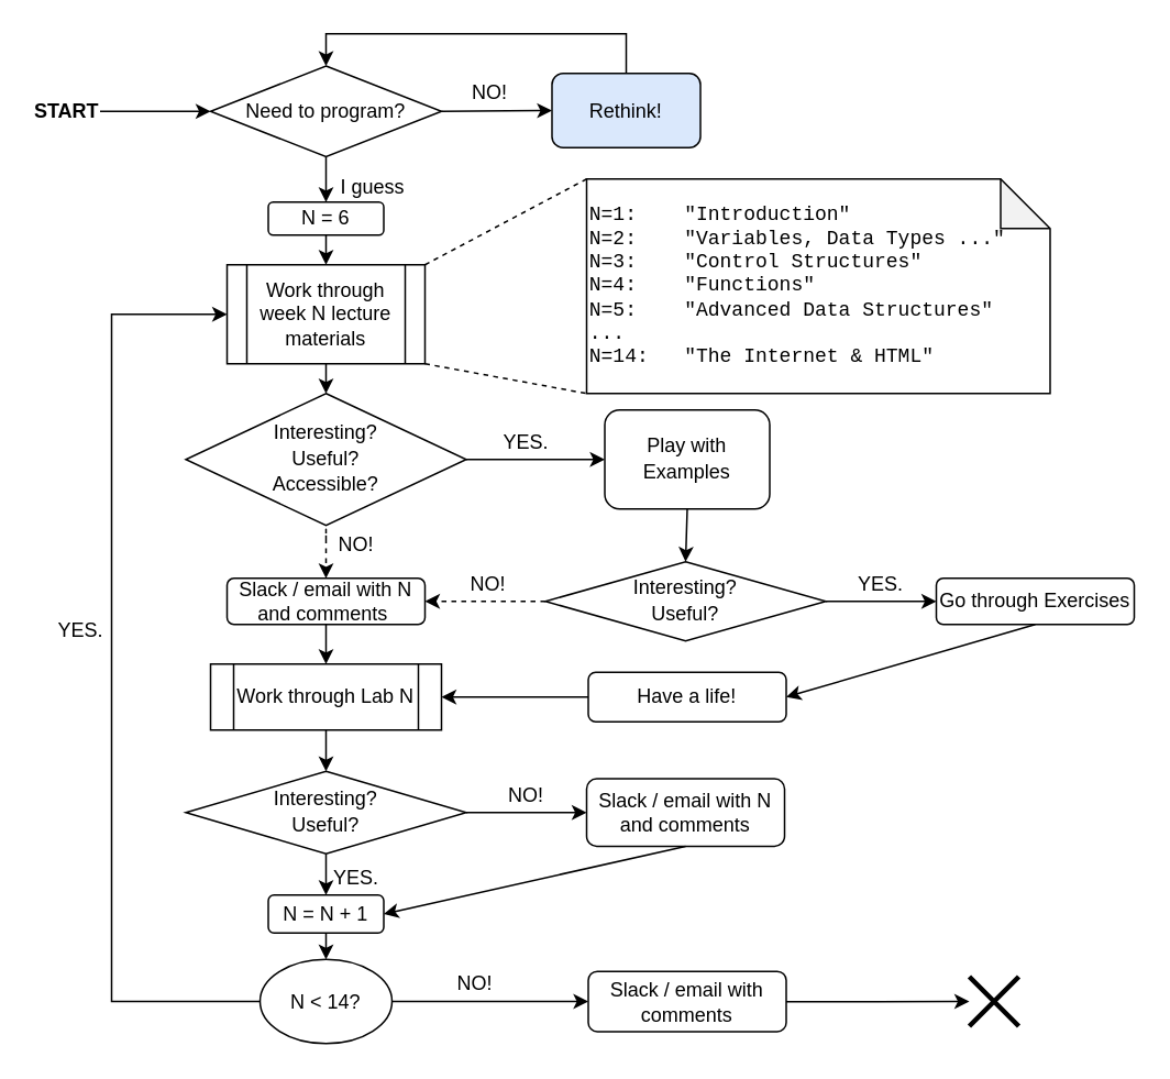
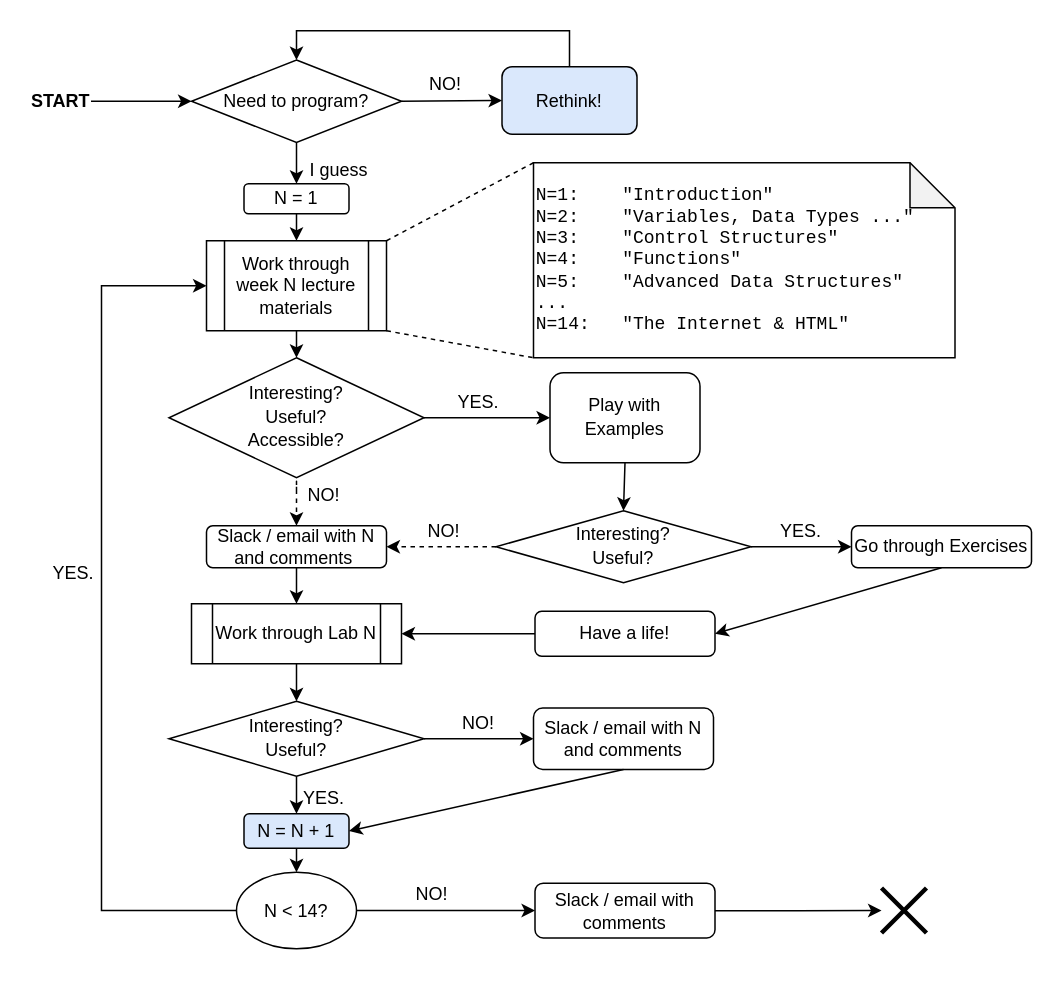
- <mxCell id="9" value="N = 6" style="rounded=1;whiteSpace=wrap;html=1;" vertex="1" parent="1"><mxGeometry x="162" y="122" width="70" height="20" as="geometry" /></mxCell>
+ <mxCell id="9" value="N = 1" style="rounded=1;whiteSpace=wrap;html=1;" vertex="1" parent="1"><mxGeometry x="162" y="122" width="70" height="20" as="geometry" /></mxCell>
- <mxCell id="45" value="N = N + 1" style="rounded=1;whiteSpace=wrap;html=1;" vertex="1" parent="1"><mxGeometry x="162" y="542" width="70" height="23" as="geometry" /></mxCell>
+ <mxCell id="45" value="N = N + 1" style="rounded=1;whiteSpace=wrap;html=1;fillColor=#dae8fc;" vertex="1" parent="1"><mxGeometry x="162" y="542" width="70" height="23" as="geometry" /></mxCell>
